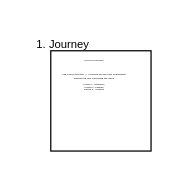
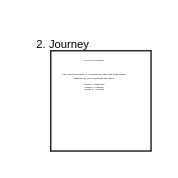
- <mxCell id="5" value="1. Journey" style="text;html=1;strokeColor=none;fillColor=none;align=center;verticalAlign=middle;whiteSpace=wrap;rounded=0;fontSize=9;" vertex="1" parent="1"><mxGeometry x="20" y="20" width="60" height="30" as="geometry" /></mxCell>
+ <mxCell id="5" value="2. Journey" style="text;html=1;strokeColor=none;fillColor=none;align=center;verticalAlign=middle;whiteSpace=wrap;rounded=0;fontSize=9;" vertex="1" parent="1"><mxGeometry x="20" y="20" width="60" height="30" as="geometry" /></mxCell>
